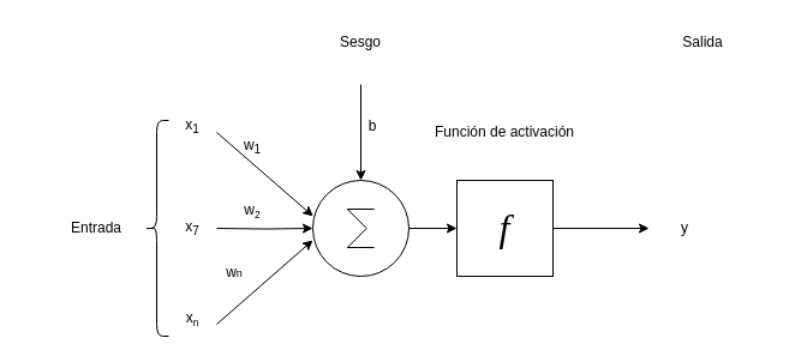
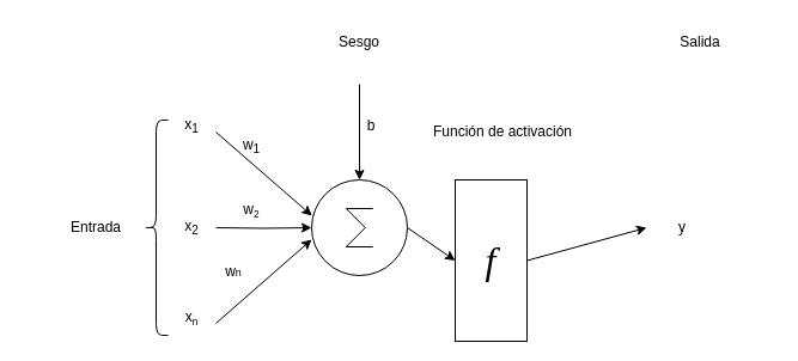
- <mxCell id="20" value="x&lt;sub&gt;7&lt;/sub&gt;" style="text;html=1;align=center;verticalAlign=middle;whiteSpace=wrap;rounded=0;fontStyle=0" parent="1" vertex="1"><mxGeometry x="130" y="175" width="60" height="30" as="geometry" /></mxCell>
+ <mxCell id="20" value="x&lt;sub&gt;2&lt;/sub&gt;" style="text;html=1;align=center;verticalAlign=middle;whiteSpace=wrap;rounded=0;fontStyle=0" parent="1" vertex="1"><mxGeometry x="130" y="175" width="60" height="30" as="geometry" /></mxCell>
- <mxCell id="7" value="&lt;font face=&quot;Lucida Console&quot; style=&quot;font-size: 32px;&quot;&gt;&lt;i&gt;f&lt;/i&gt;&lt;/font&gt;" style="whiteSpace=wrap;html=1;aspect=fixed;" parent="1" vertex="1"><mxGeometry x="380" y="150" width="80" height="80" as="geometry" /></mxCell>
+ <mxCell id="7" value="&lt;font face=&quot;Lucida Console&quot; style=&quot;font-size: 32px;&quot;&gt;&lt;i&gt;f&lt;/i&gt;&lt;/font&gt;" style="whiteSpace=wrap;html=1;aspect=fixed;" parent="1" vertex="1"><mxGeometry x="380" y="150" width="60" height="135" as="geometry" /></mxCell>
